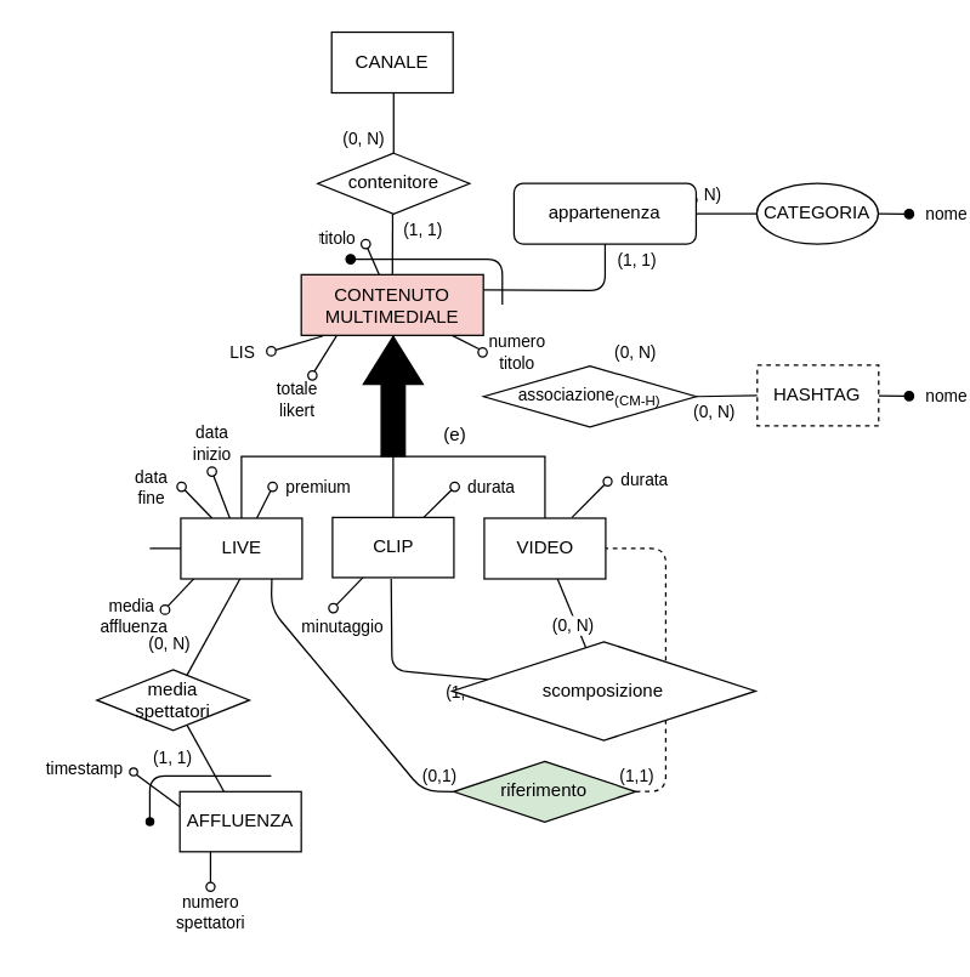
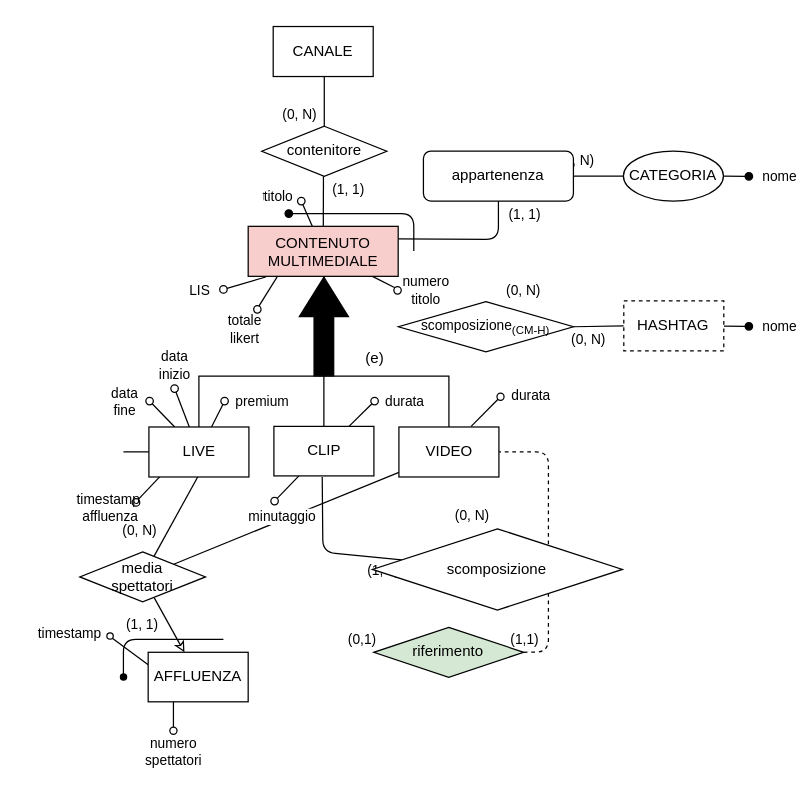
- <mxCell id="49" value="&lt;font style=&quot;font-size: 11px;&quot;&gt;associazione&lt;sub&gt;(CM-H)&lt;/sub&gt;&lt;/font&gt;" style="rhombus;whiteSpace=wrap;html=1;" parent="1" vertex="1"><mxGeometry x="318.14" y="240.8" width="140" height="40.2" as="geometry" /></mxCell>
+ <mxCell id="49" value="&lt;font style=&quot;font-size: 11px;&quot;&gt;scomposizione&lt;sub&gt;(CM-H)&lt;/sub&gt;&lt;/font&gt;" style="rhombus;whiteSpace=wrap;html=1;" parent="1" vertex="1"><mxGeometry x="318.14" y="240.8" width="140" height="40.2" as="geometry" /></mxCell>
- <mxCell id="21" value="" style="edgeStyle=none;html=1;endArrow=none;endFill=0;fontStyle=0" parent="1" source="52" target="57" edge="1"><mxGeometry relative="1" as="geometry" /></mxCell>
+ <mxCell id="21" value="" style="edgeStyle=none;html=1;endArrow=none;endFill=0;fontStyle=0;" parent="1" source="52" target="62" edge="1"><mxGeometry relative="1" as="geometry" /></mxCell>
- <mxCell id="71" value="&lt;font style=&quot;font-size: 11px;&quot;&gt;media&lt;br&gt;&amp;nbsp;affluenza&lt;/font&gt;" style="text;html=1;align=center;verticalAlign=middle;resizable=0;points=[];autosize=1;strokeColor=none;fillColor=none;fontSize=10;" parent="1" vertex="1"><mxGeometry x="52.53" y="387" width="66" height="38" as="geometry" /></mxCell>
+ <mxCell id="71" value="&lt;font style=&quot;font-size: 11px;&quot;&gt;timestamp&lt;br&gt;&amp;nbsp;affluenza&lt;/font&gt;" style="text;html=1;align=center;verticalAlign=middle;resizable=0;points=[];autosize=1;strokeColor=none;fillColor=none;fontSize=10;" parent="1" vertex="1"><mxGeometry x="52.53" y="387" width="66" height="38" as="geometry" /></mxCell>
- <mxCell id="33" style="edgeStyle=none;html=1;exitX=0;exitY=0.5;exitDx=0;exitDy=0;entryX=0.75;entryY=1;entryDx=0;entryDy=0;endArrow=none;endFill=0;fontStyle=0" parent="1" source="60" target="51" edge="1"><mxGeometry relative="1" as="geometry"><Array as="points"><mxPoint x="278.14" y="521" /><mxPoint x="178.14" y="401" /></Array></mxGeometry></mxCell>
- <mxCell id="35" value="(1, 1)" style="edgeStyle=none;html=1;endArrow=none;endFill=0;fontStyle=0" parent="1" source="62" target="61" edge="1"><mxGeometry x="-0.454" y="-19" relative="1" as="geometry"><mxPoint as="offset" /></mxGeometry></mxCell>
+ <mxCell id="35" value="(1, 1)" style="edgeStyle=none;html=1;endArrow=classic;endFill=0;fontStyle=0;" parent="1" source="62" target="61" edge="1"><mxGeometry x="-0.454" y="-19" relative="1" as="geometry"><mxPoint as="offset" /></mxGeometry></mxCell>
